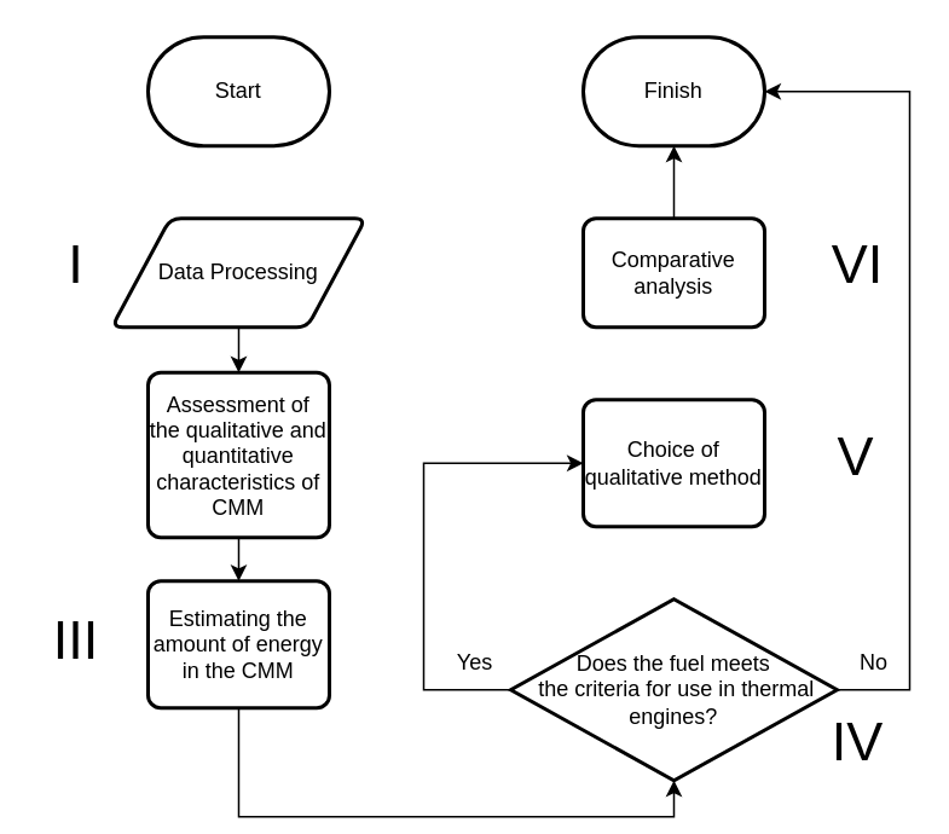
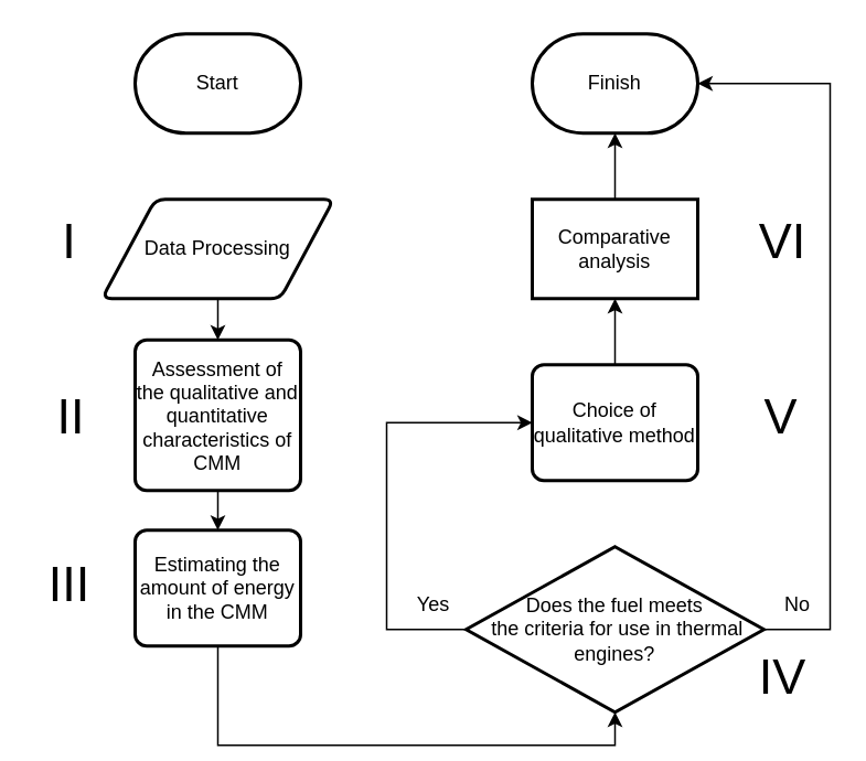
- <mxCell id="15" value="Comparative analysis" style="rounded=1;whiteSpace=wrap;html=1;absoluteArcSize=1;arcSize=14;strokeWidth=2;" vertex="1" parent="1"><mxGeometry x="321" y="120" width="100" height="60" as="geometry" /></mxCell>
+ <mxCell id="15" value="Comparative analysis" style="whiteSpace=wrap;html=1;absoluteArcSize=1;arcSize=14;strokeWidth=2;rounded=0;" vertex="1" parent="1"><mxGeometry x="321" y="120" width="100" height="60" as="geometry" /></mxCell>
+ <mxCell id="12" style="edgeStyle=orthogonalEdgeStyle;rounded=0;orthogonalLoop=1;jettySize=auto;html=1;exitX=0.5;exitY=0;exitDx=0;exitDy=0;entryX=0.5;entryY=1;entryDx=0;entryDy=0;" edge="1" parent="1" source="13" target="15"><mxGeometry relative="1" as="geometry" /></mxCell>
+ <mxCell id="20" value="&lt;font style=&quot;font-size: 30px;&quot;&gt;I&lt;/font&gt;&lt;span style=&quot;font-size: 30px;&quot;&gt;I&lt;/span&gt;" style="text;html=1;resizable=0;autosize=1;align=center;verticalAlign=middle;points=[];fillColor=none;strokeColor=none;rounded=0;strokeWidth=1;fontSize=8;" vertex="1" parent="1"><mxGeometry x="24" y="222.5" width="35" height="56" as="geometry" /></mxCell>
